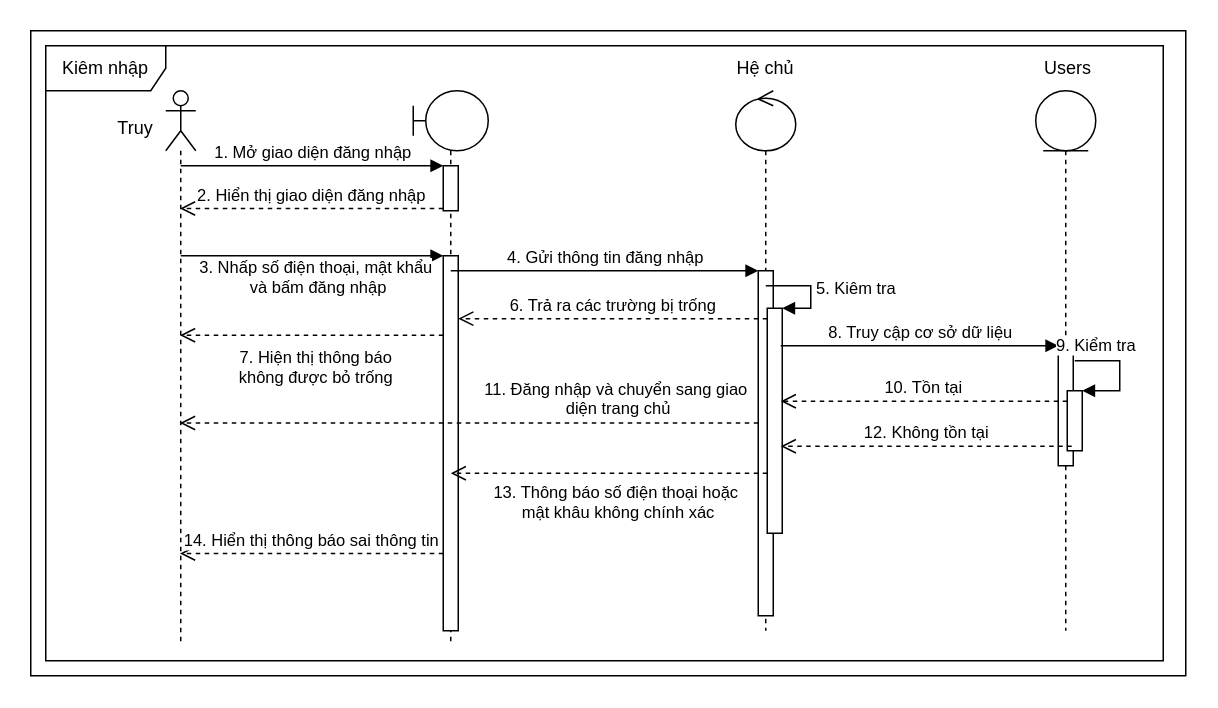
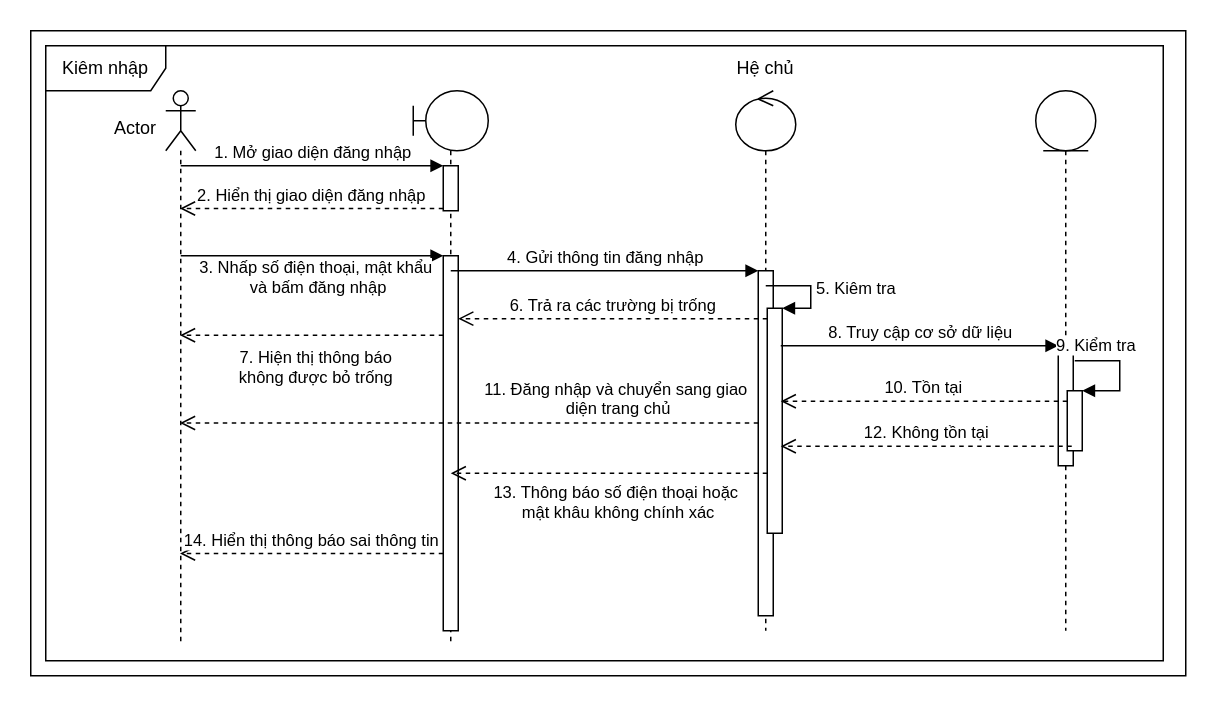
- <mxCell id="15" value="&amp;nbsp;Users" style="text;html=1;strokeColor=none;fillColor=none;align=center;verticalAlign=middle;whiteSpace=wrap;rounded=0;strokeWidth=1;" parent="1" vertex="1"><mxGeometry x="660" y="30" width="100" height="30" as="geometry" /></mxCell>
- <mxCell id="13" value="Truy" style="text;html=1;strokeColor=none;fillColor=none;align=center;verticalAlign=middle;whiteSpace=wrap;rounded=0;strokeWidth=1;" parent="1" vertex="1"><mxGeometry x="60" y="70" width="60" height="30" as="geometry" /></mxCell>
+ <mxCell id="13" value="Actor" style="text;html=1;strokeColor=none;fillColor=none;align=center;verticalAlign=middle;whiteSpace=wrap;rounded=0;strokeWidth=1;" parent="1" vertex="1"><mxGeometry x="60" y="70" width="60" height="30" as="geometry" /></mxCell>
